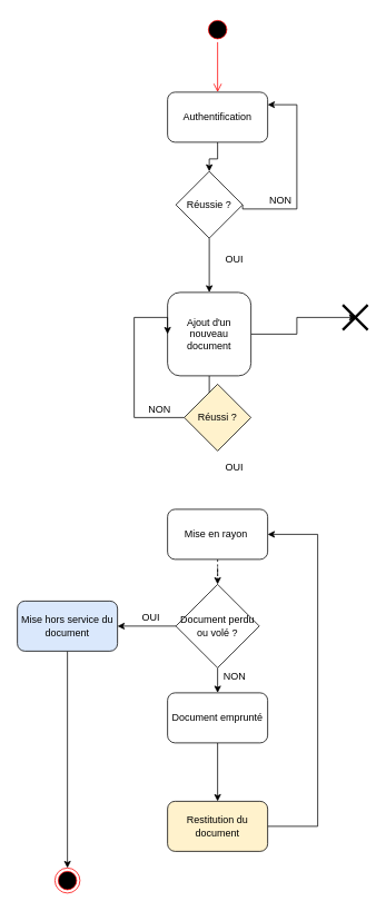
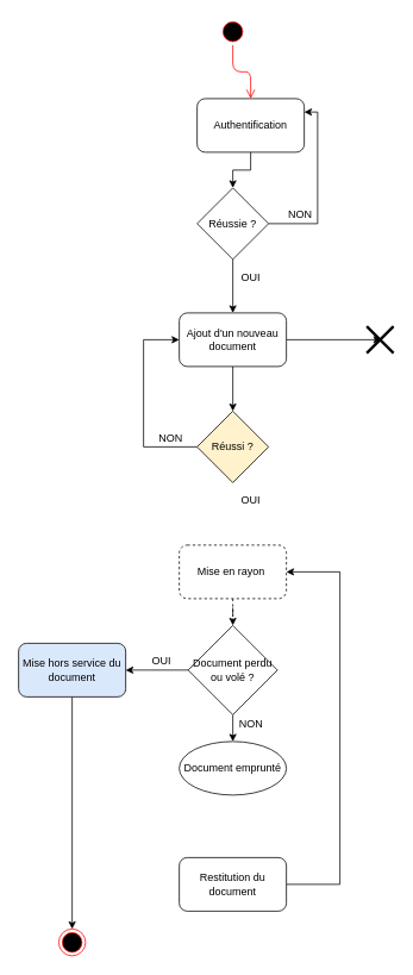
- <mxCell id="5" value="Authentification" style="rounded=1;whiteSpace=wrap;html=1;" vertex="1" parent="1"><mxGeometry x="200" y="110" width="120" height="60" as="geometry" /></mxCell>
+ <mxCell id="5" value="Authentification" style="rounded=1;whiteSpace=wrap;html=1;" vertex="1" parent="1"><mxGeometry x="220" y="110" width="120" height="60" as="geometry" /></mxCell>
- <mxCell id="8" value="Réussie ?" style="rhombus;whiteSpace=wrap;html=1;" vertex="1" parent="1"><mxGeometry x="210" y="205" width="80" height="80" as="geometry" /></mxCell>
+ <mxCell id="8" value="Réussie ?" style="rhombus;whiteSpace=wrap;html=1;" vertex="1" parent="1"><mxGeometry x="220" y="210" width="80" height="80" as="geometry" /></mxCell>
- <mxCell id="13" value="Ajout d'un nouveau document" style="rounded=1;whiteSpace=wrap;html=1;" vertex="1" parent="1"><mxGeometry x="200" y="350" width="100" height="100" as="geometry" /></mxCell>
+ <mxCell id="13" value="Ajout d'un nouveau document" style="rounded=1;whiteSpace=wrap;html=1;" vertex="1" parent="1"><mxGeometry x="200" y="350" width="120" height="60" as="geometry" /></mxCell>
- <mxCell id="26" value="Mise en rayon&amp;nbsp;" style="rounded=1;whiteSpace=wrap;html=1;" vertex="1" parent="1"><mxGeometry x="200" y="610" width="120" height="60" as="geometry" /></mxCell>
+ <mxCell id="26" value="Mise en rayon&amp;nbsp;" style="rounded=1;whiteSpace=wrap;html=1;dashed=1;" vertex="1" parent="1"><mxGeometry x="200" y="610" width="120" height="60" as="geometry" /></mxCell>
- <mxCell id="20" value="Document emprunté" style="rounded=1;whiteSpace=wrap;html=1;" vertex="1" parent="1"><mxGeometry x="200" y="830" width="120" height="60" as="geometry" /></mxCell>
+ <mxCell id="20" value="Document emprunté" style="ellipse;whiteSpace=wrap;html=1;" vertex="1" parent="1"><mxGeometry x="200" y="830" width="120" height="60" as="geometry" /></mxCell>
- <mxCell id="19" style="edgeStyle=orthogonalEdgeStyle;rounded=0;orthogonalLoop=1;jettySize=auto;html=1;exitX=0.5;exitY=1;exitDx=0;exitDy=0;entryX=0.5;entryY=0;entryDx=0;entryDy=0;" edge="1" parent="1" source="20" target="24"><mxGeometry relative="1" as="geometry" /></mxCell>
- <mxCell id="24" value="Restitution du document" style="rounded=1;whiteSpace=wrap;html=1;fillColor=#fff2cc;" vertex="1" parent="1"><mxGeometry x="200" y="960" width="120" height="60" as="geometry" /></mxCell>
+ <mxCell id="24" value="Restitution du document" style="rounded=1;whiteSpace=wrap;html=1;" vertex="1" parent="1"><mxGeometry x="200" y="960" width="120" height="60" as="geometry" /></mxCell>
